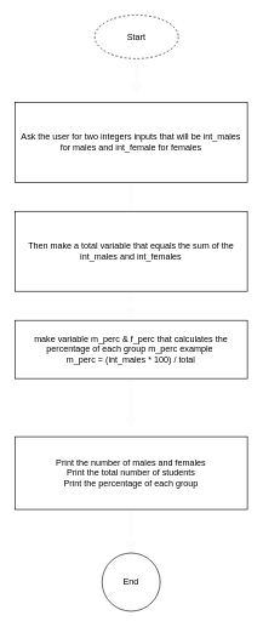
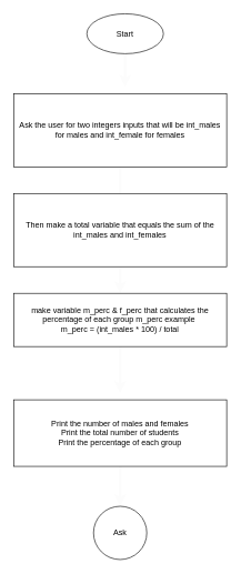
- <mxCell id="3" value="Start" style="ellipse;whiteSpace=wrap;html=1;dashed=1;" parent="1" vertex="1"><mxGeometry x="130" y="20" width="115" height="60" as="geometry" /></mxCell>
+ <mxCell id="3" value="Start" style="ellipse;whiteSpace=wrap;html=1;" parent="1" vertex="1"><mxGeometry x="130" y="20" width="115" height="60" as="geometry" /></mxCell>
- <mxCell id="12" value="End" style="ellipse;whiteSpace=wrap;html=1;" vertex="1" parent="1"><mxGeometry x="140" y="760" width="80" height="80" as="geometry" /></mxCell>
+ <mxCell id="12" value="Ask" style="ellipse;whiteSpace=wrap;html=1;" vertex="1" parent="1"><mxGeometry x="140" y="760" width="80" height="80" as="geometry" /></mxCell>
